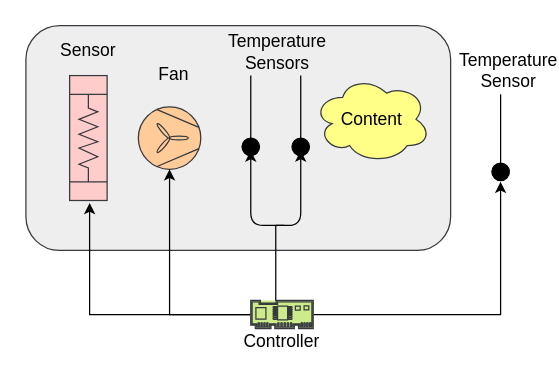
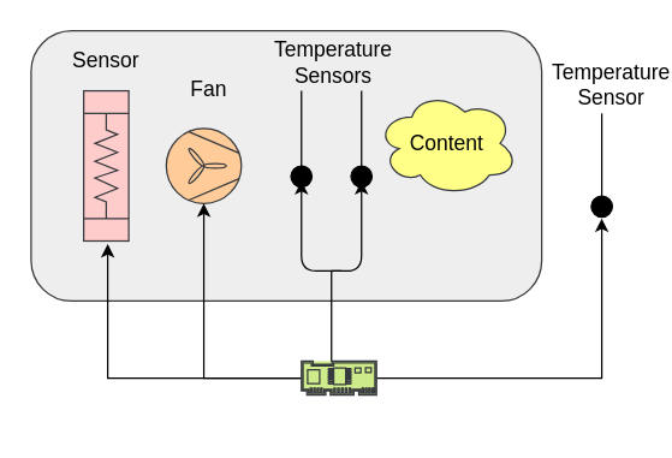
- <mxCell id="17" value="&lt;font style=&quot;font-size: 14px&quot;&gt;Controller&lt;/font&gt;" style="text;html=1;strokeColor=none;fillColor=none;align=center;verticalAlign=middle;whiteSpace=wrap;rounded=0;" parent="1" vertex="1"><mxGeometry x="205" y="262.5" width="40" height="20" as="geometry" /></mxCell>
